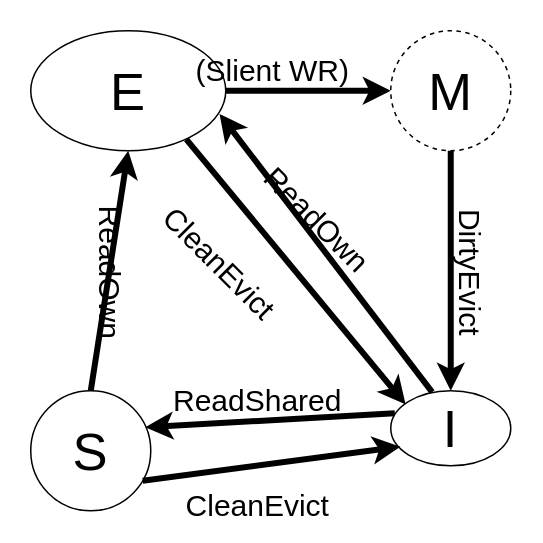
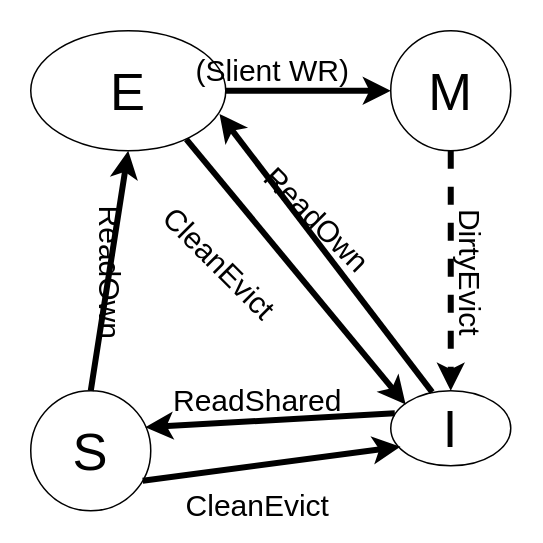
- <mxCell id="3" value="&lt;font style=&quot;font-size: 35px;&quot;&gt;M&lt;/font&gt;" style="ellipse;whiteSpace=wrap;html=1;aspect=fixed;dashed=1;" vertex="1" parent="1"><mxGeometry x="260" y="20" width="80" height="80" as="geometry" /></mxCell>
+ <mxCell id="3" value="&lt;font style=&quot;font-size: 35px;&quot;&gt;M&lt;/font&gt;" style="ellipse;whiteSpace=wrap;html=1;aspect=fixed;" vertex="1" parent="1"><mxGeometry x="260" y="20" width="80" height="80" as="geometry" /></mxCell>
- <mxCell id="7" value="" style="endArrow=classic;html=1;rounded=0;endSize=6;strokeWidth=4;entryX=0.5;entryY=0;entryDx=0;entryDy=0;exitX=0.5;exitY=1;exitDx=0;exitDy=0;" edge="1" parent="1" source="3" target="5"><mxGeometry width="50" height="50" relative="1" as="geometry"><mxPoint x="180" y="110" as="sourcePoint" /><mxPoint x="340" y="110" as="targetPoint" /></mxGeometry></mxCell>
+ <mxCell id="7" value="" style="endArrow=classic;html=1;rounded=0;endSize=6;strokeWidth=4;entryX=0.5;entryY=0;entryDx=0;entryDy=0;exitX=0.5;exitY=1;exitDx=0;exitDy=0;dashed=1;" edge="1" parent="1" source="3" target="5"><mxGeometry width="50" height="50" relative="1" as="geometry"><mxPoint x="180" y="110" as="sourcePoint" /><mxPoint x="340" y="110" as="targetPoint" /></mxGeometry></mxCell>
